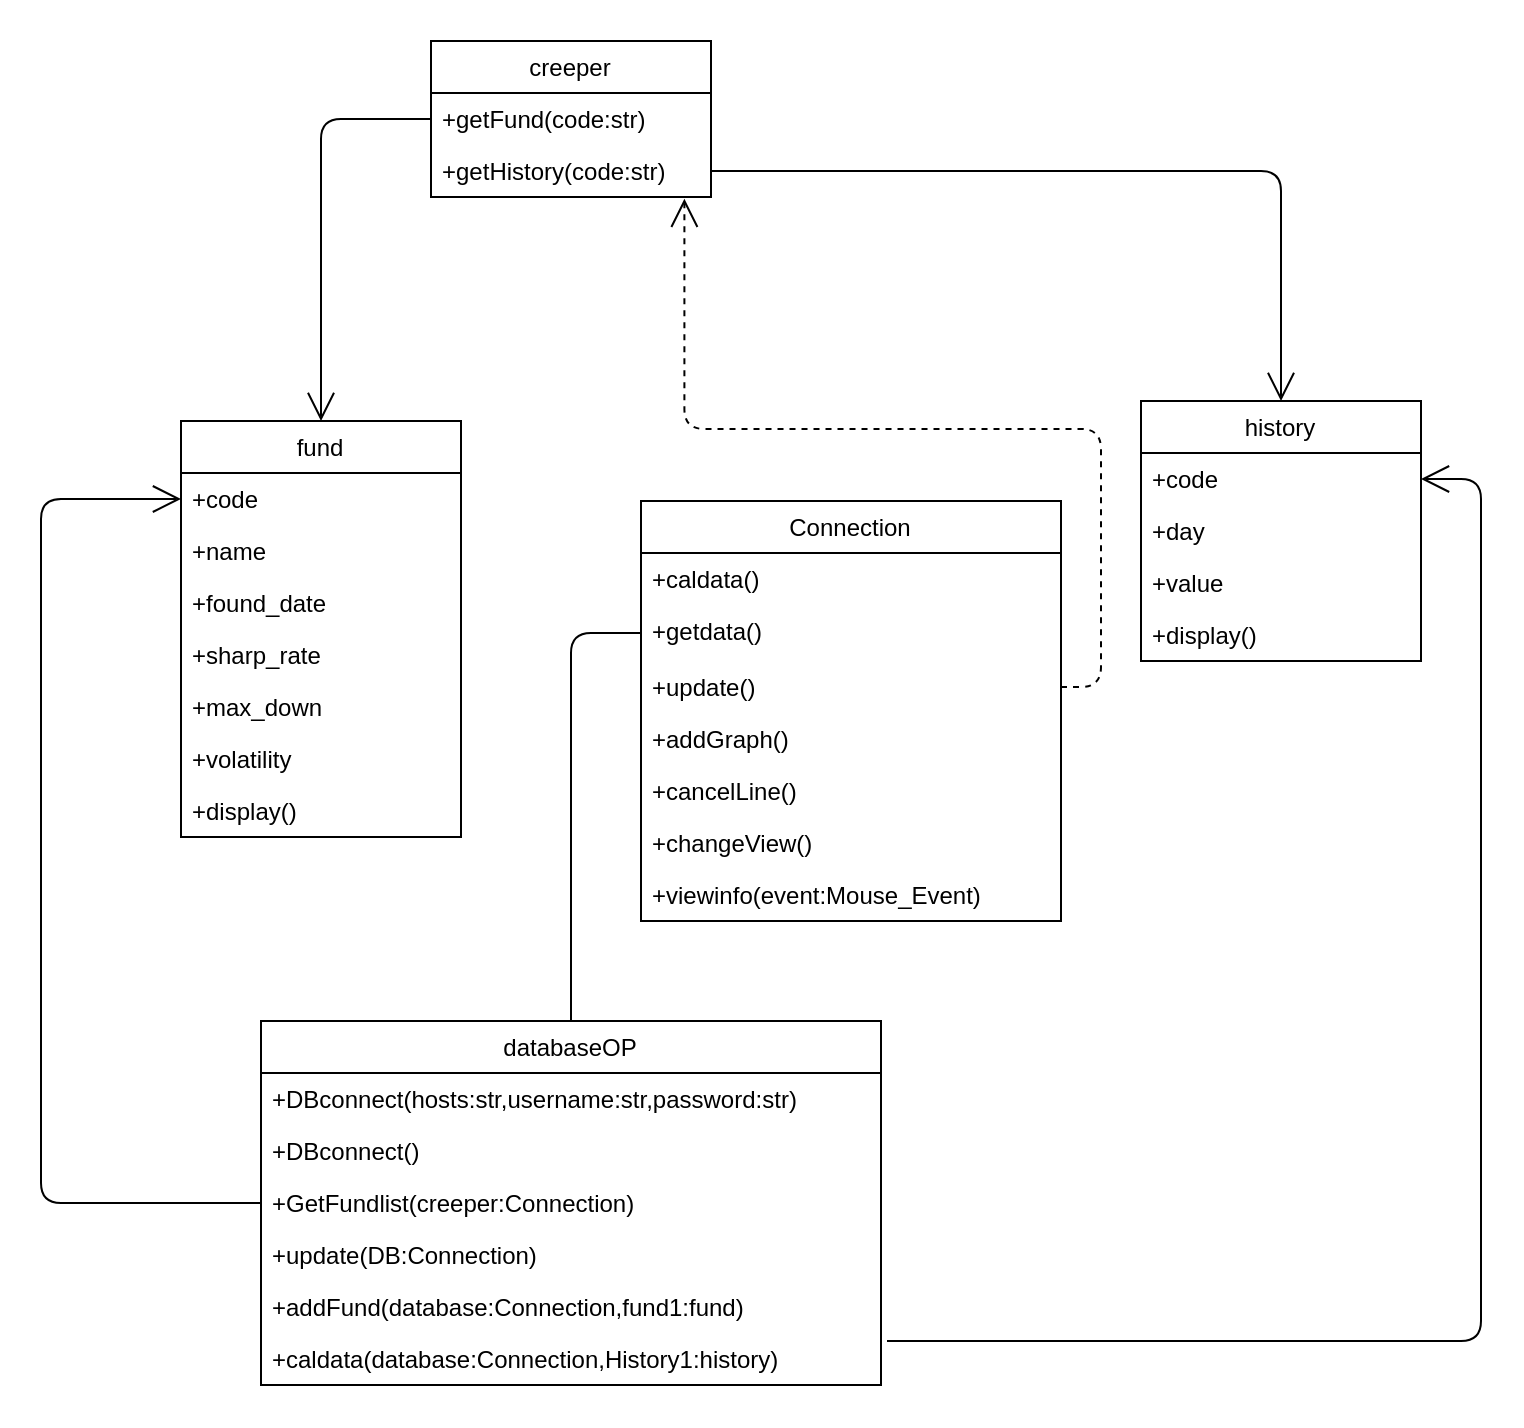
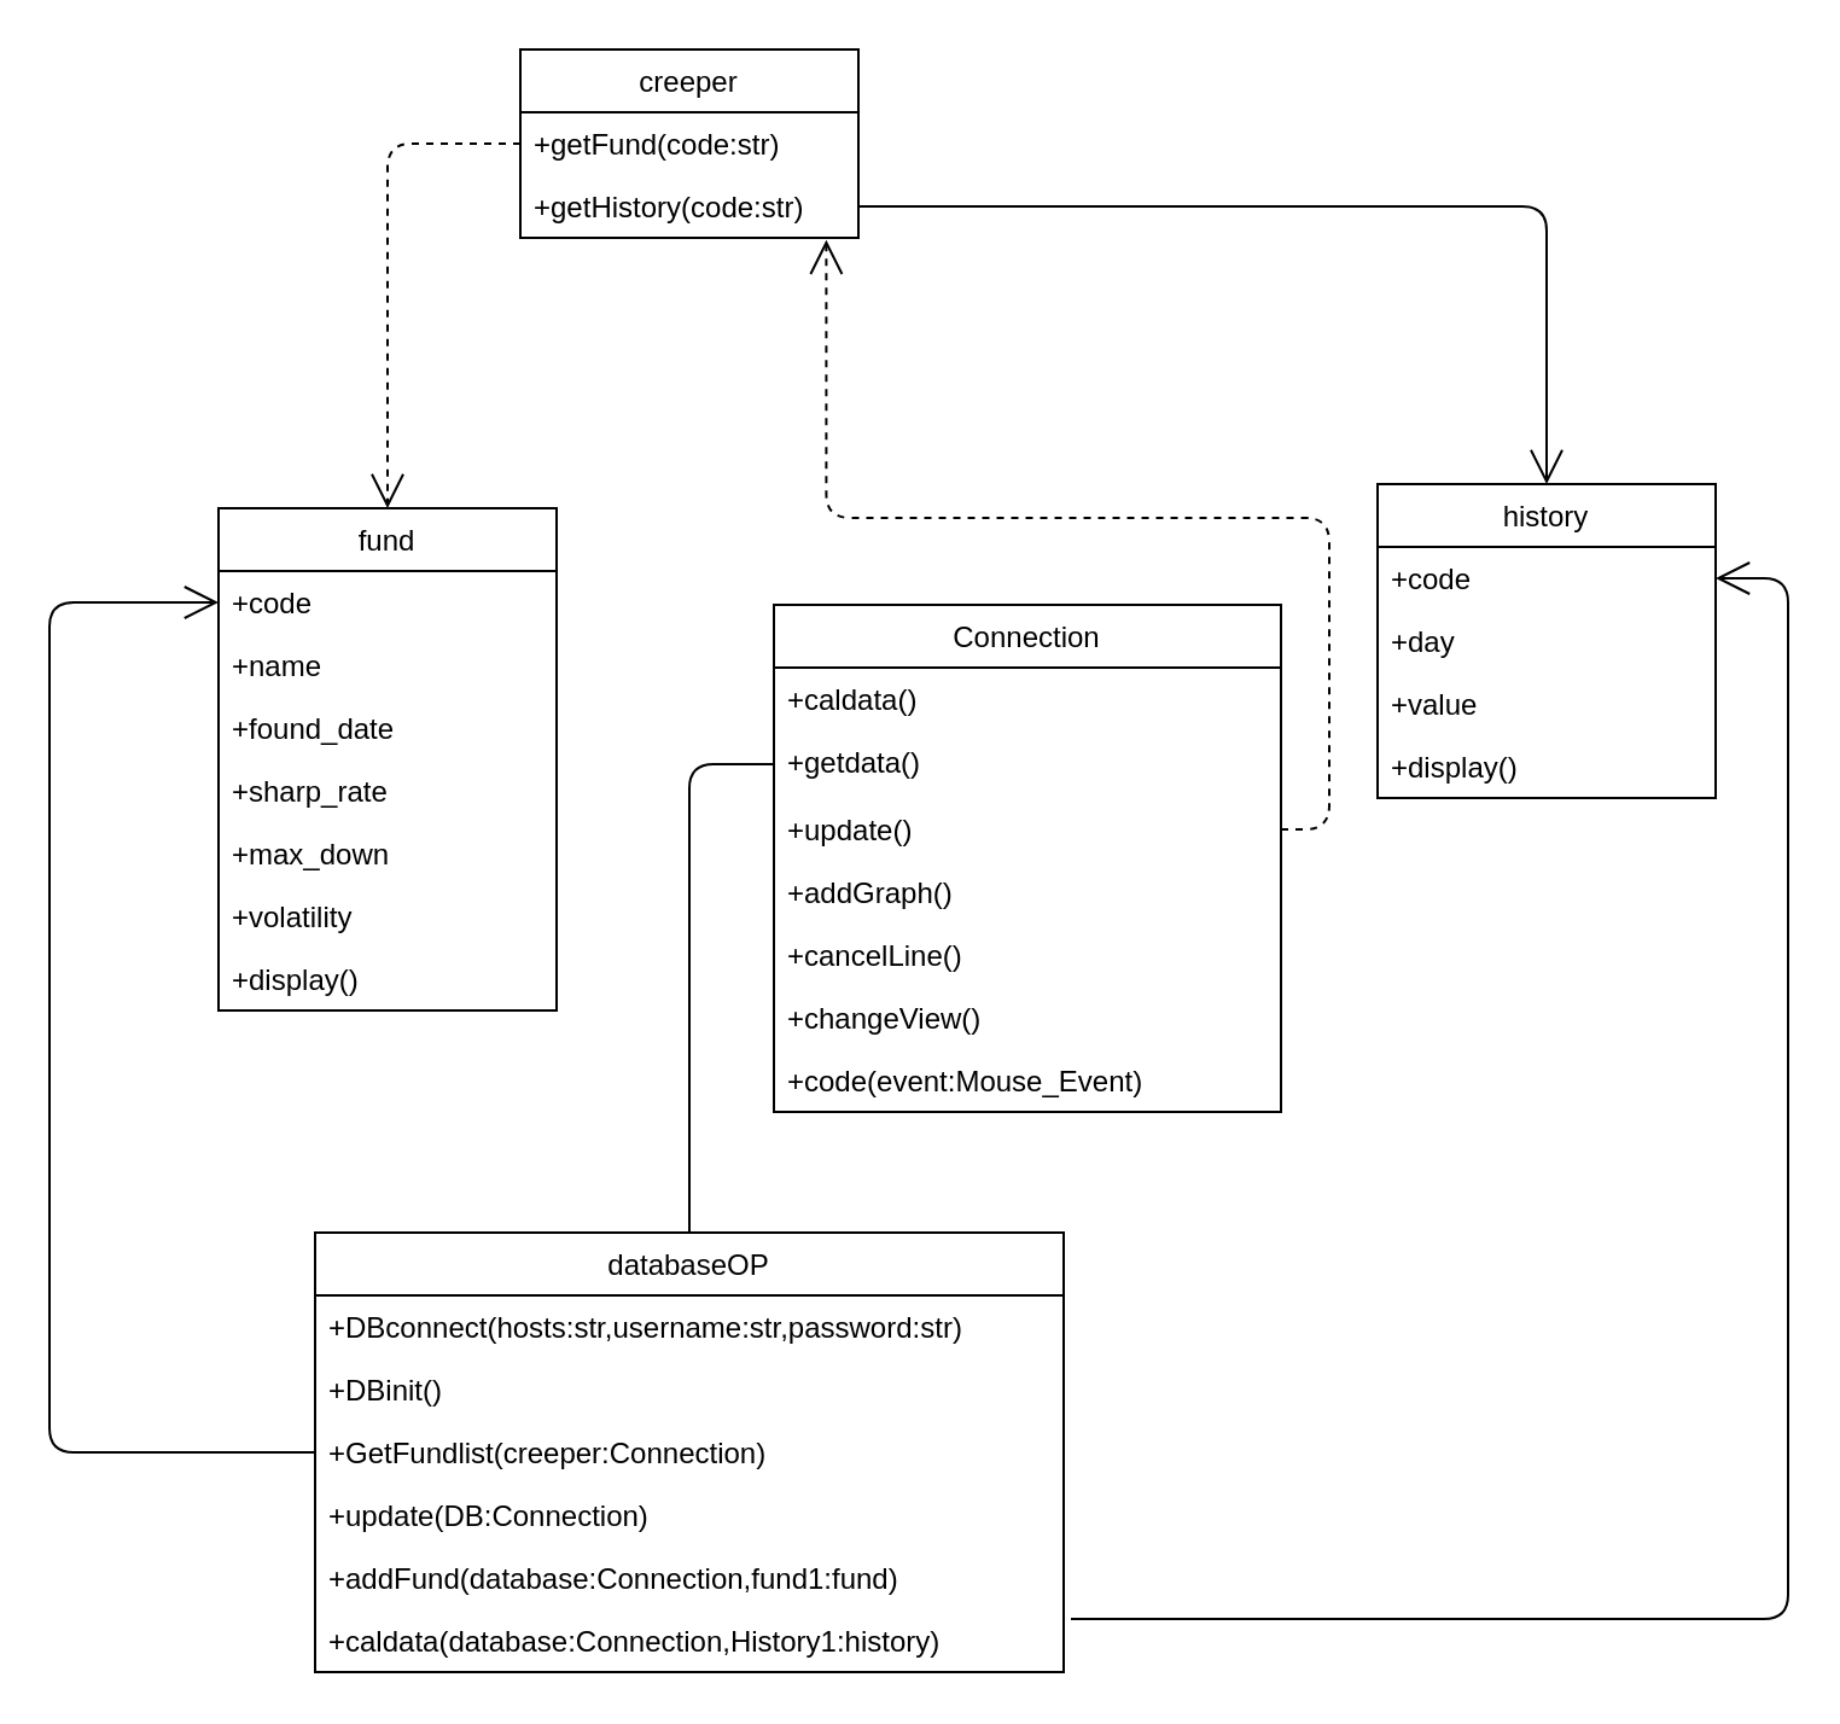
- <mxCell id="33" value="" style="endArrow=open;endFill=1;endSize=12;html=1;fontSize=20;exitX=0;exitY=0.5;exitDx=0;exitDy=0;entryX=0.5;entryY=0;entryDx=0;entryDy=0;edgeStyle=orthogonalEdgeStyle;" edge="1" parent="1" source="16" target="2"><mxGeometry width="160" relative="1" as="geometry"><mxPoint x="520" y="400" as="sourcePoint" /><mxPoint x="30" y="120" as="targetPoint" /></mxGeometry></mxCell>
+ <mxCell id="33" value="" style="endArrow=open;endFill=1;endSize=12;html=1;fontSize=20;exitX=0;exitY=0.5;exitDx=0;exitDy=0;entryX=0.5;entryY=0;entryDx=0;entryDy=0;edgeStyle=orthogonalEdgeStyle;dashed=1;" edge="1" parent="1" source="16" target="2"><mxGeometry width="160" relative="1" as="geometry"><mxPoint x="520" y="400" as="sourcePoint" /><mxPoint x="30" y="120" as="targetPoint" /></mxGeometry></mxCell>
- <mxCell id="25" value="+viewinfo(event:Mouse_Event)" style="text;strokeColor=none;fillColor=none;align=left;verticalAlign=top;spacingLeft=4;spacingRight=4;overflow=hidden;rotatable=0;points=[[0,0.5],[1,0.5]];portConstraint=eastwest;" vertex="1" parent="18"><mxGeometry y="184" width="210" height="26" as="geometry" /></mxCell>
+ <mxCell id="25" value="+code(event:Mouse_Event)" style="text;strokeColor=none;fillColor=none;align=left;verticalAlign=top;spacingLeft=4;spacingRight=4;overflow=hidden;rotatable=0;points=[[0,0.5],[1,0.5]];portConstraint=eastwest;" vertex="1" parent="18"><mxGeometry y="184" width="210" height="26" as="geometry" /></mxCell>
- <mxCell id="28" value="+DBconnect()" style="text;strokeColor=none;fillColor=none;align=left;verticalAlign=top;spacingLeft=4;spacingRight=4;overflow=hidden;rotatable=0;points=[[0,0.5],[1,0.5]];portConstraint=eastwest;" vertex="1" parent="26"><mxGeometry y="52" width="310" height="26" as="geometry" /></mxCell>
+ <mxCell id="28" value="+DBinit()" style="text;strokeColor=none;fillColor=none;align=left;verticalAlign=top;spacingLeft=4;spacingRight=4;overflow=hidden;rotatable=0;points=[[0,0.5],[1,0.5]];portConstraint=eastwest;" vertex="1" parent="26"><mxGeometry y="52" width="310" height="26" as="geometry" /></mxCell>
